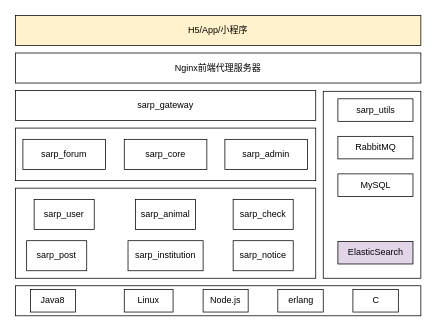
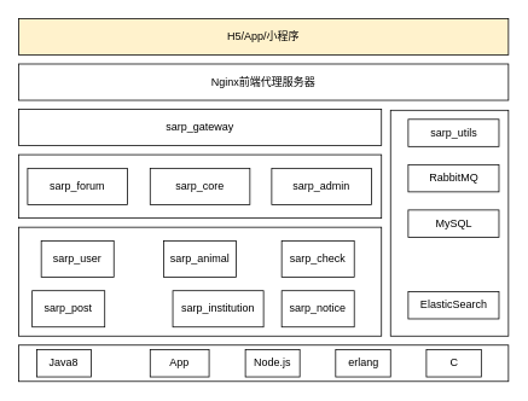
- <mxCell id="21" value="ElasticS&lt;span style=&quot;background-color: initial;&quot;&gt;earch&lt;/span&gt;" style="rounded=0;whiteSpace=wrap;html=1;fillColor=#e1d5e7;" parent="1" vertex="1"><mxGeometry x="449.5" y="321" width="100" height="30" as="geometry" /></mxCell>
+ <mxCell id="21" value="ElasticS&lt;span style=&quot;background-color: initial;&quot;&gt;earch&lt;/span&gt;" style="rounded=0;whiteSpace=wrap;html=1;" parent="1" vertex="1"><mxGeometry x="449.5" y="321" width="100" height="30" as="geometry" /></mxCell>
- <mxCell id="16" value="sarp_institution" style="rounded=0;whiteSpace=wrap;html=1;" parent="1" vertex="1"><mxGeometry x="170" y="320" width="100" height="40" as="geometry" /></mxCell>
+ <mxCell id="16" value="sarp_institution" style="rounded=0;whiteSpace=wrap;html=1;" parent="1" vertex="1"><mxGeometry x="190" y="320" width="100" height="40" as="geometry" /></mxCell>
- <mxCell id="23" value="Linux" style="rounded=0;whiteSpace=wrap;html=1;" parent="1" vertex="1"><mxGeometry x="165" y="385" width="65" height="30" as="geometry" /></mxCell>
+ <mxCell id="23" value="App" style="rounded=0;whiteSpace=wrap;html=1;" parent="1" vertex="1"><mxGeometry x="165" y="385" width="65" height="30" as="geometry" /></mxCell>
